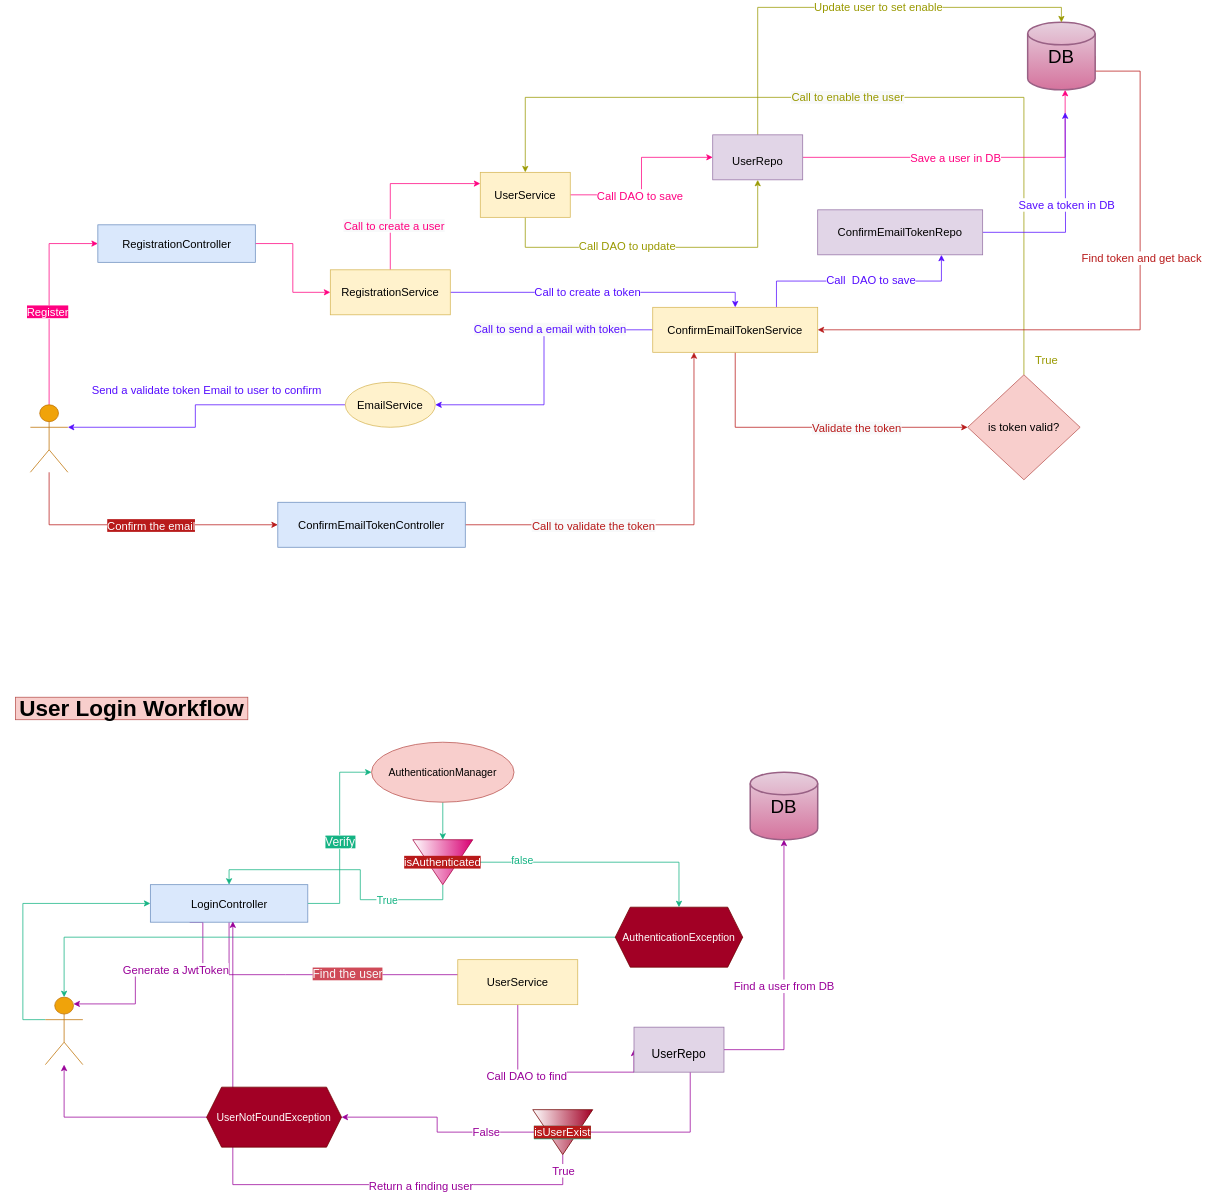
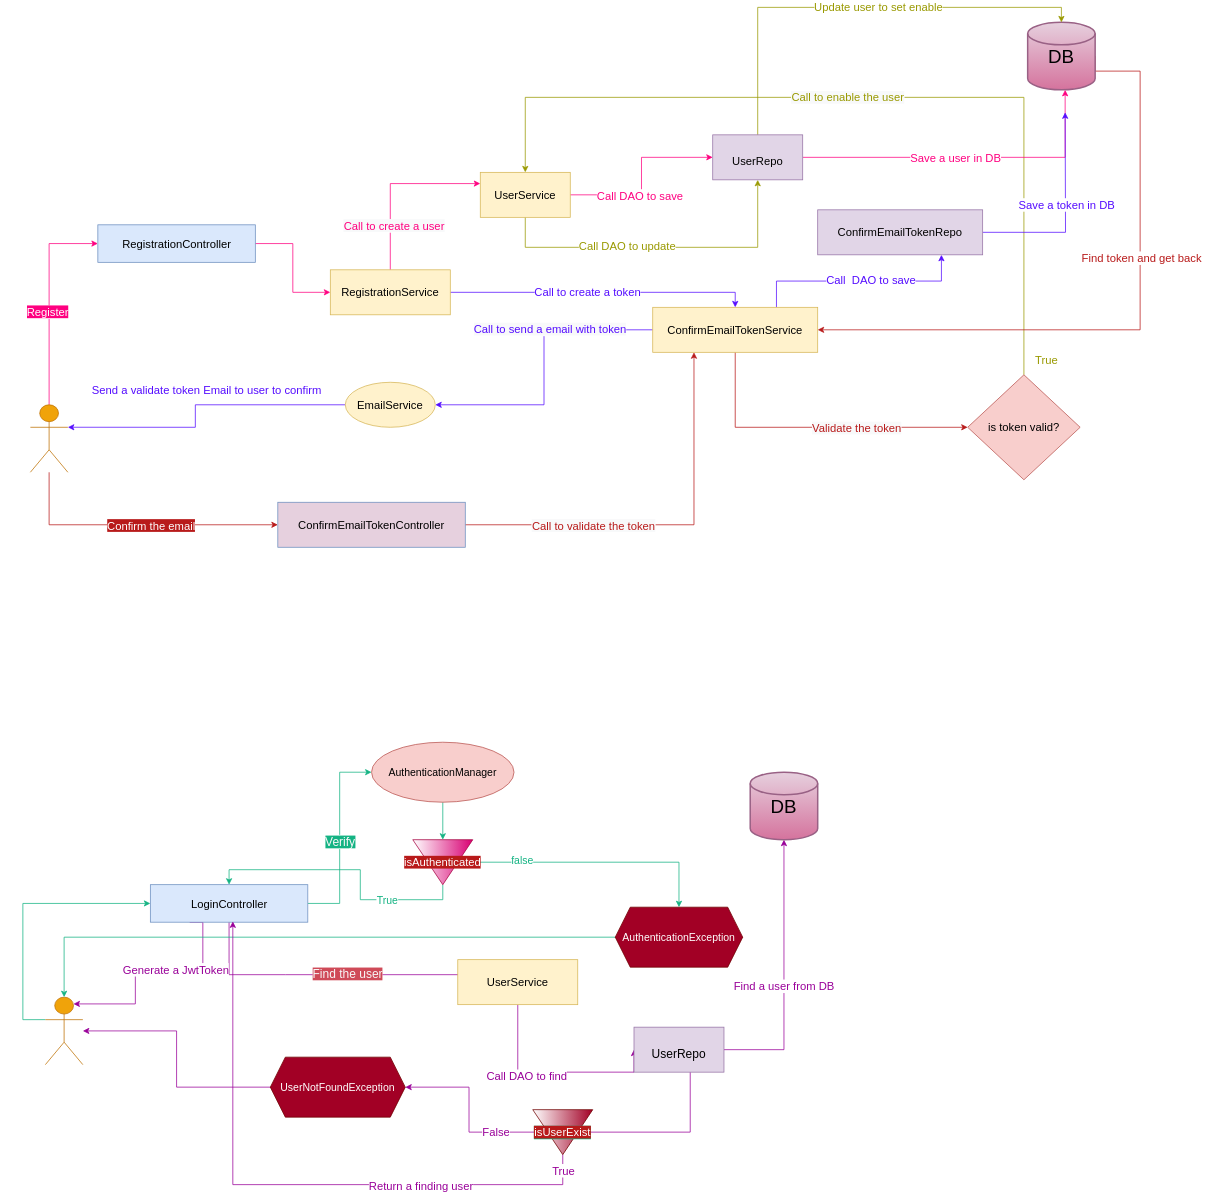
- <mxCell id="23" value="ConfirmEmailTokenController" style="whiteSpace=wrap;html=1;fontSize=15;fontFamily=Helvetica;fontStyle=0;fillColor=#dae8fc;strokeColor=#6c8ebf;" parent="1" vertex="1"><mxGeometry x="370" y="660" width="250" height="60" as="geometry" /></mxCell>
+ <mxCell id="23" value="ConfirmEmailTokenController" style="whiteSpace=wrap;html=1;fontSize=15;fontFamily=Helvetica;fontStyle=0;fillColor=#e6d0de;strokeColor=#6c8ebf;" parent="1" vertex="1"><mxGeometry x="370" y="660" width="250" height="60" as="geometry" /></mxCell>
- <mxCell id="49" value="&lt;font size=&quot;1&quot;&gt;&lt;b style=&quot;font-size: 30px&quot;&gt;User Login Workflow&lt;/b&gt;&lt;/font&gt;" style="text;html=1;resizable=0;autosize=1;align=center;verticalAlign=middle;points=[];fillColor=#f8cecc;strokeColor=#b85450;rounded=0;fontFamily=Helvetica;fontSize=15;gradientColor=none;" vertex="1" parent="1"><mxGeometry x="20" y="920" width="310" height="30" as="geometry" /></mxCell>
- <mxCell id="82" value="UserNotFoundException" style="shape=hexagon;perimeter=hexagonPerimeter2;whiteSpace=wrap;html=1;fixedSize=1;fontSize=14;fillColor=#a20025;fontColor=#ffffff;strokeColor=#6F0000;" vertex="1" parent="1"><mxGeometry x="275" y="1440" width="180" height="80" as="geometry" /></mxCell>
+ <mxCell id="82" value="UserNotFoundException" style="shape=hexagon;perimeter=hexagonPerimeter2;whiteSpace=wrap;html=1;fixedSize=1;fontSize=14;fillColor=#a20025;fontColor=#ffffff;strokeColor=#6F0000;" vertex="1" parent="1"><mxGeometry x="360" y="1400" width="180" height="80" as="geometry" /></mxCell>
